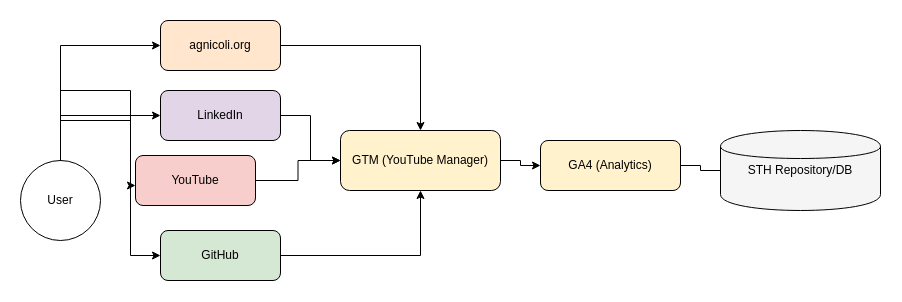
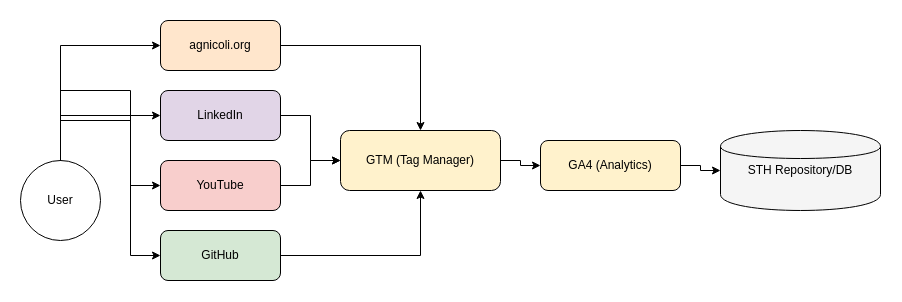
- <mxCell id="7" value="GTM (YouTube Manager)" style="rounded=1;whiteSpace=wrap;html=1;fillColor=#fff2cc;" parent="1" vertex="1"><mxGeometry x="340" y="130" width="160" height="60" as="geometry" /></mxCell>
+ <mxCell id="7" value="GTM (Tag Manager)" style="rounded=1;whiteSpace=wrap;html=1;fillColor=#fff2cc;" parent="1" vertex="1"><mxGeometry x="340" y="130" width="160" height="60" as="geometry" /></mxCell>
- <mxCell id="19" style="edgeStyle=orthogonalEdgeStyle;rounded=0;orthogonalLoop=1;jettySize=auto;html=1;endArrow=none;" parent="1" source="8" target="9" edge="1"><mxGeometry relative="1" as="geometry" /></mxCell>
+ <mxCell id="19" style="edgeStyle=orthogonalEdgeStyle;rounded=0;orthogonalLoop=1;jettySize=auto;html=1;" parent="1" source="8" target="9" edge="1"><mxGeometry relative="1" as="geometry" /></mxCell>
- <mxCell id="5" value="YouTube" style="rounded=1;whiteSpace=wrap;html=1;fillColor=#f8cecc;" parent="1" vertex="1"><mxGeometry x="135" y="155" width="120" height="50" as="geometry" /></mxCell>
+ <mxCell id="5" value="YouTube" style="rounded=1;whiteSpace=wrap;html=1;fillColor=#f8cecc;" parent="1" vertex="1"><mxGeometry x="160" y="160" width="120" height="50" as="geometry" /></mxCell>
